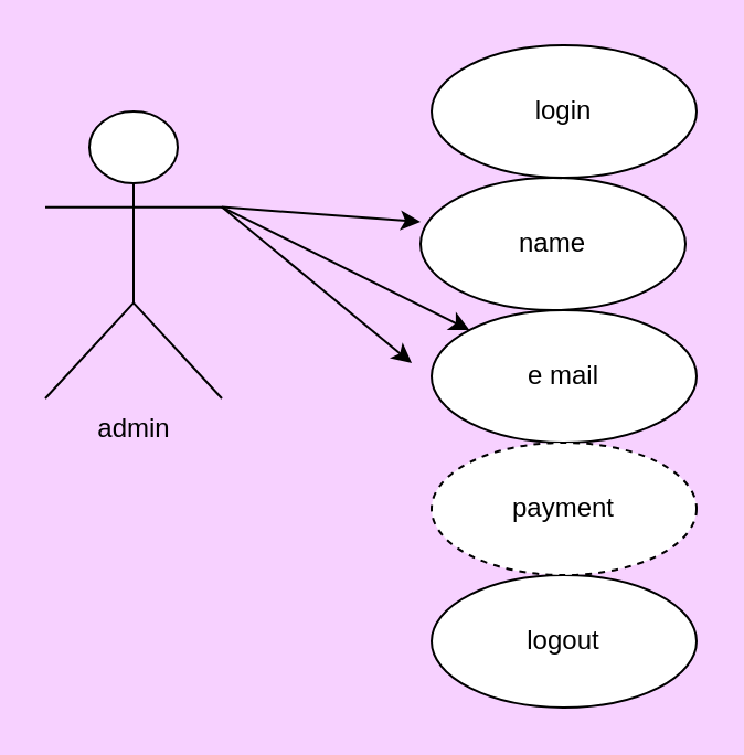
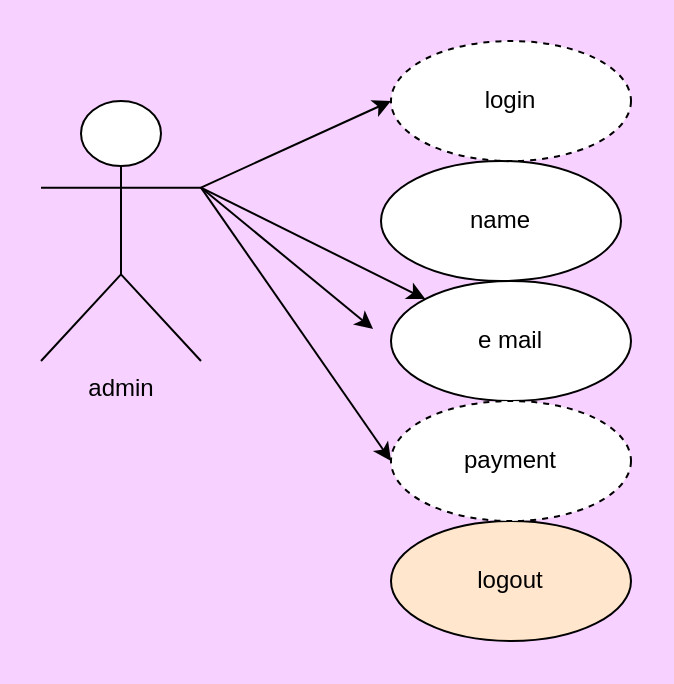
- <mxCell id="3" value="login" style="ellipse;whiteSpace=wrap;html=1;" vertex="1" parent="1"><mxGeometry x="195" y="20" width="120" height="60" as="geometry" /></mxCell>
+ <mxCell id="3" value="login" style="ellipse;whiteSpace=wrap;html=1;dashed=1;" vertex="1" parent="1"><mxGeometry x="195" y="20" width="120" height="60" as="geometry" /></mxCell>
+ <mxCell id="6" value="" style="endArrow=classic;html=1;rounded=0;entryX=0;entryY=0.5;entryDx=0;entryDy=0;exitX=1;exitY=0.333;exitDx=0;exitDy=0;exitPerimeter=0;" edge="1" parent="1" source="2" target="3"><mxGeometry width="50" height="50" relative="1" as="geometry"><mxPoint x="230" y="220" as="sourcePoint" /><mxPoint x="280" y="170" as="targetPoint" /></mxGeometry></mxCell>
- <mxCell id="7" value="" style="endArrow=classic;html=1;rounded=0;entryX=0;entryY=0.333;entryDx=0;entryDy=0;entryPerimeter=0;exitX=1;exitY=0.333;exitDx=0;exitDy=0;exitPerimeter=0;" edge="1" parent="1" source="2" target="4"><mxGeometry width="50" height="50" relative="1" as="geometry"><mxPoint x="230" y="220" as="sourcePoint" /><mxPoint x="280" y="170" as="targetPoint" /></mxGeometry></mxCell>
+ <mxCell id="12" value="" style="endArrow=classic;html=1;rounded=0;entryX=0;entryY=0.5;entryDx=0;entryDy=0;exitX=1;exitY=0.333;exitDx=0;exitDy=0;exitPerimeter=0;" edge="1" parent="1" source="2" target="11"><mxGeometry width="50" height="50" relative="1" as="geometry"><mxPoint x="230" y="220" as="sourcePoint" /><mxPoint x="280" y="170" as="targetPoint" /></mxGeometry></mxCell>
- <mxCell id="5" value="logout" style="ellipse;whiteSpace=wrap;html=1;" vertex="1" parent="1"><mxGeometry x="195" y="260" width="120" height="60" as="geometry" /></mxCell>
+ <mxCell id="5" value="logout" style="ellipse;whiteSpace=wrap;html=1;fillColor=#ffe6cc;" vertex="1" parent="1"><mxGeometry x="195" y="260" width="120" height="60" as="geometry" /></mxCell>
